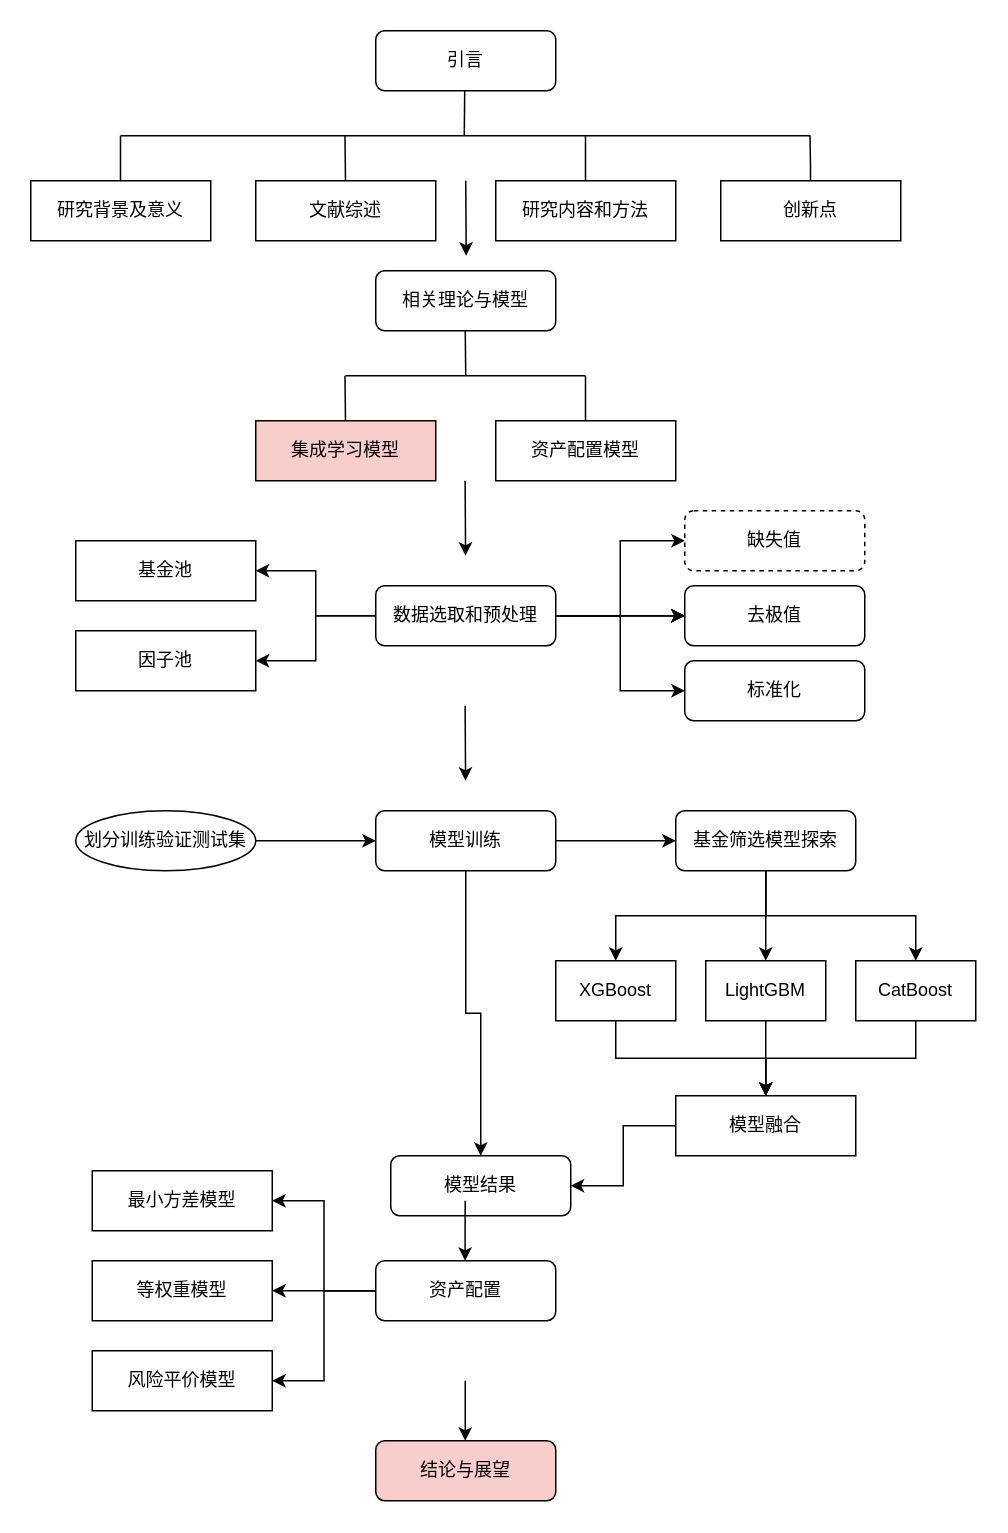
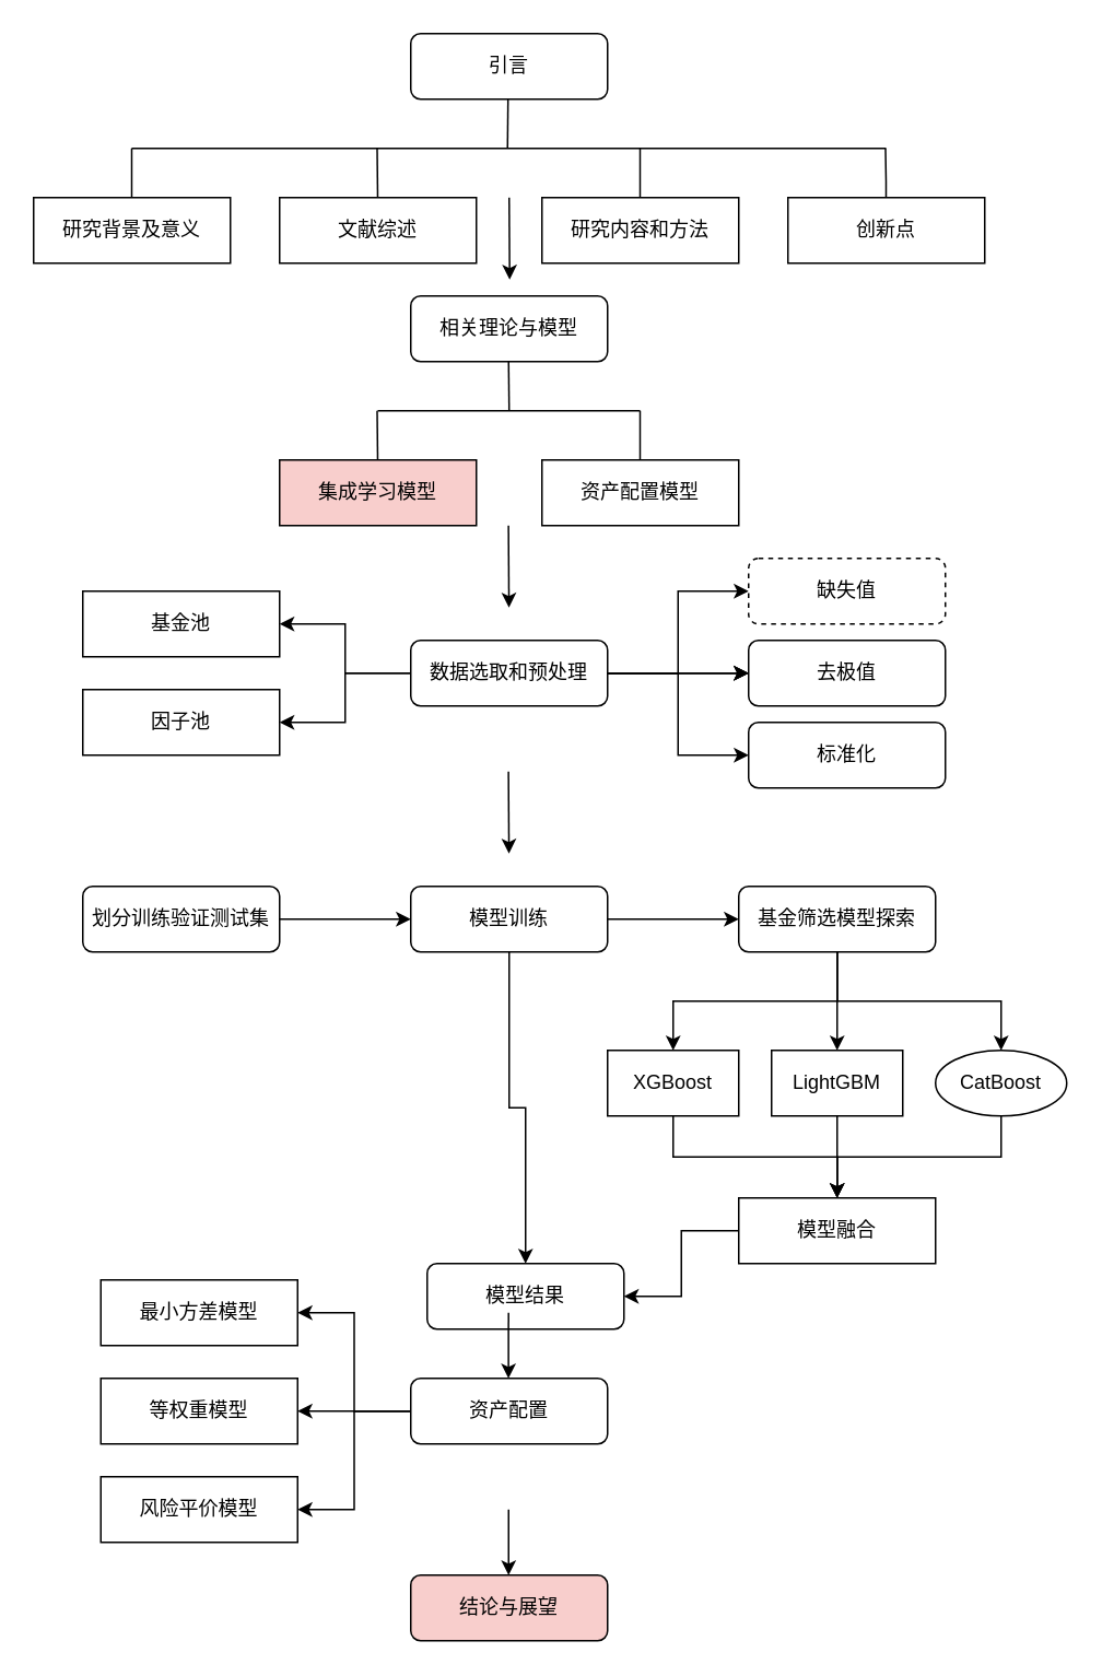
- <mxCell id="53" value="划分训练验证测试集" style="ellipse;whiteSpace=wrap;html=1;fontSize=12;glass=0;strokeWidth=1;shadow=0;" vertex="1" parent="1"><mxGeometry x="50" y="540" width="120" height="40" as="geometry" /></mxCell>
+ <mxCell id="53" value="划分训练验证测试集" style="rounded=1;whiteSpace=wrap;html=1;fontSize=12;glass=0;strokeWidth=1;shadow=0;" vertex="1" parent="1"><mxGeometry x="50" y="540" width="120" height="40" as="geometry" /></mxCell>
- <mxCell id="37" value="CatBoost" style="rounded=0;whiteSpace=wrap;html=1;" parent="1" vertex="1"><mxGeometry x="570" y="640" width="80" height="40" as="geometry" /></mxCell>
+ <mxCell id="37" value="CatBoost" style="ellipse;whiteSpace=wrap;html=1;" parent="1" vertex="1"><mxGeometry x="570" y="640" width="80" height="40" as="geometry" /></mxCell>
